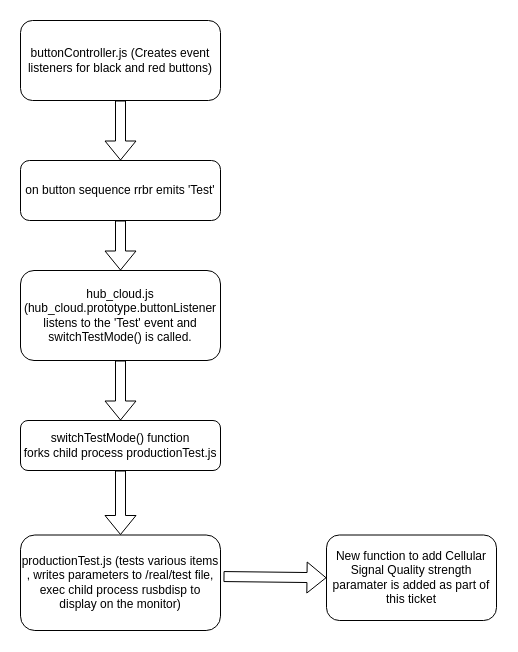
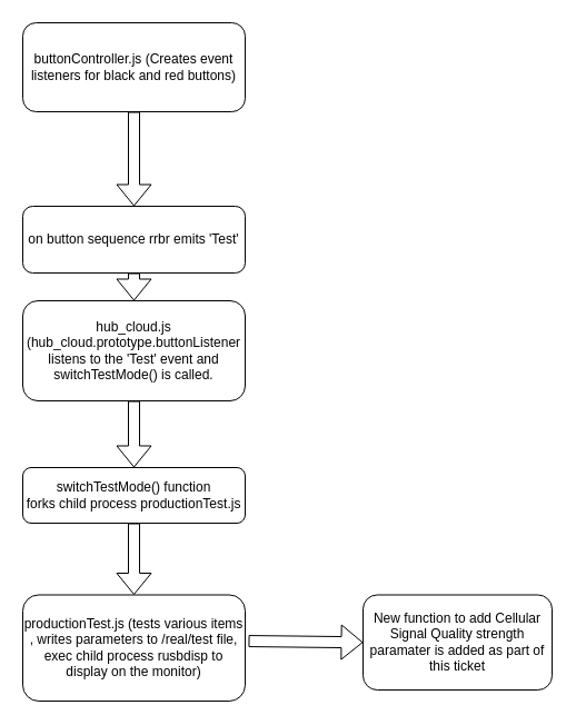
- <mxCell id="3" value="on button sequence rrbr emits 'Test'" style="rounded=1;whiteSpace=wrap;html=1;" vertex="1" parent="1"><mxGeometry x="20" y="160" width="200" height="60" as="geometry" /></mxCell>
+ <mxCell id="3" value="on button sequence rrbr emits 'Test'" style="rounded=1;whiteSpace=wrap;html=1;" vertex="1" parent="1"><mxGeometry x="20" y="185" width="200" height="60" as="geometry" /></mxCell>
